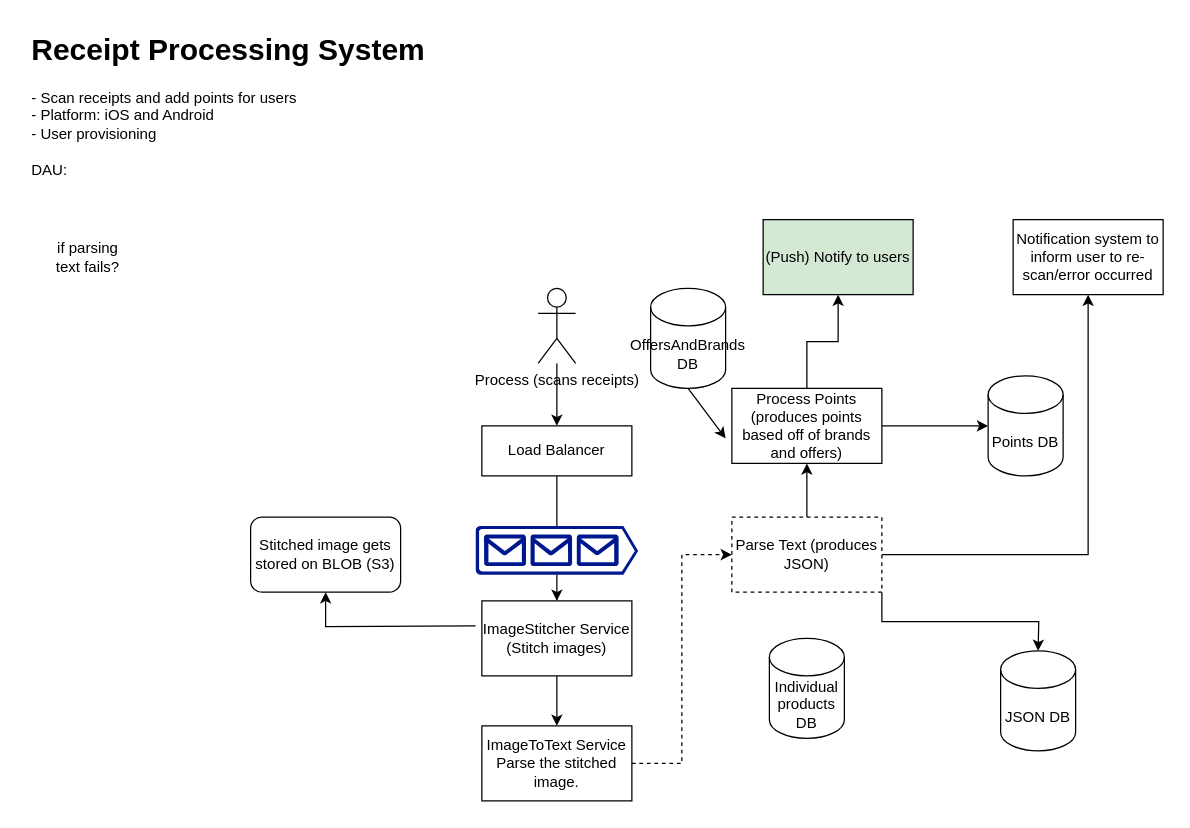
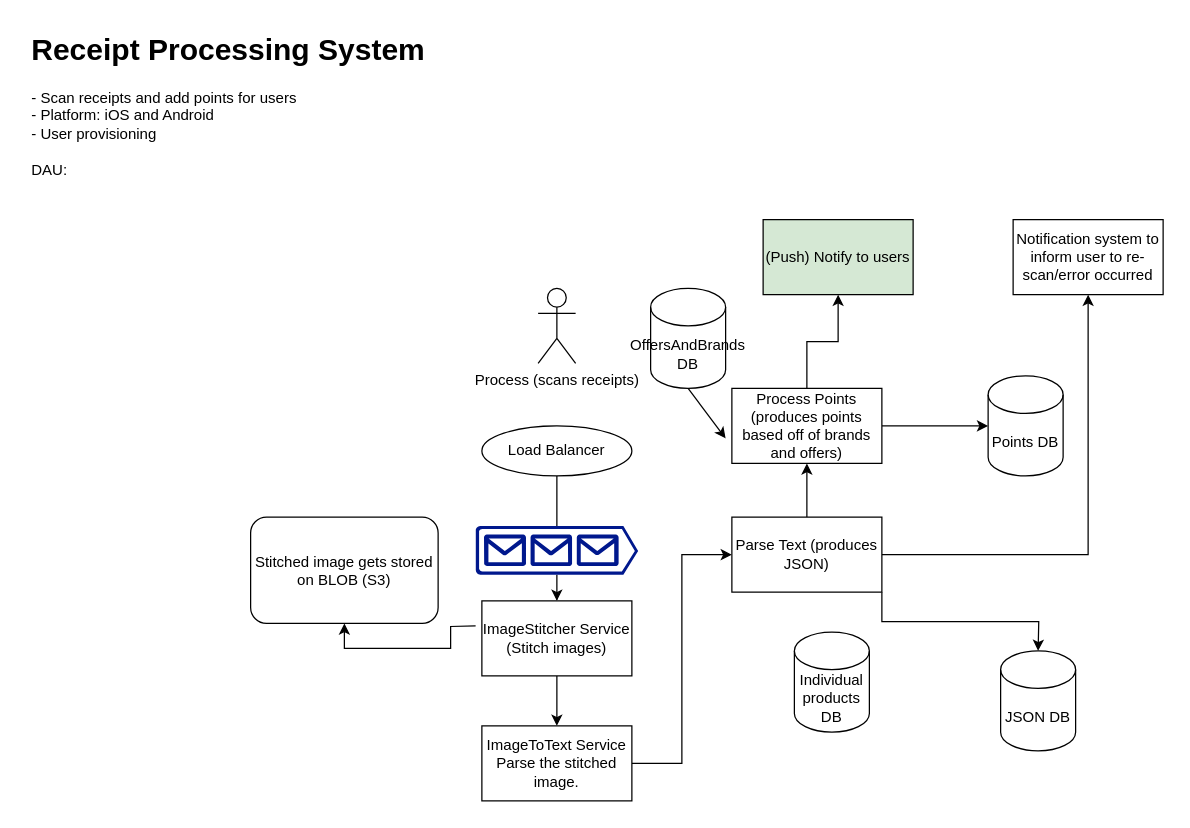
- <mxCell id="21" value="if parsing text fails?" style="text;html=1;strokeColor=none;fillColor=none;align=center;verticalAlign=middle;whiteSpace=wrap;rounded=0;" parent="1" vertex="1"><mxGeometry x="40" y="190" width="60" height="30" as="geometry" /></mxCell>
- <mxCell id="3" value="" style="edgeStyle=orthogonalEdgeStyle;rounded=0;orthogonalLoop=1;jettySize=auto;html=1;" parent="1" source="4" target="6" edge="1"><mxGeometry relative="1" as="geometry" /></mxCell>
- <mxCell id="6" value="Load Balancer" style="rounded=0;whiteSpace=wrap;html=1;" parent="1" vertex="1"><mxGeometry x="385" y="340" width="120" height="40" as="geometry" /></mxCell>
+ <mxCell id="6" value="Load Balancer" style="ellipse;whiteSpace=wrap;html=1;" parent="1" vertex="1"><mxGeometry x="385" y="340" width="120" height="40" as="geometry" /></mxCell>
- <mxCell id="11" value="Stitched image gets stored on BLOB (S3)" style="rounded=1;whiteSpace=wrap;html=1;" parent="1" vertex="1"><mxGeometry x="200" y="413" width="120" height="60" as="geometry" /></mxCell>
+ <mxCell id="11" value="Stitched image gets stored on BLOB (S3)" style="rounded=1;whiteSpace=wrap;html=1;" parent="1" vertex="1"><mxGeometry x="200" y="413" width="150" height="85" as="geometry" /></mxCell>
- <mxCell id="15" value="Parse Text (produces JSON)" style="whiteSpace=wrap;html=1;rounded=0;dashed=1;" parent="1" vertex="1"><mxGeometry x="585" y="413" width="120" height="60" as="geometry" /></mxCell>
+ <mxCell id="15" value="Parse Text (produces JSON)" style="whiteSpace=wrap;html=1;rounded=0;" parent="1" vertex="1"><mxGeometry x="585" y="413" width="120" height="60" as="geometry" /></mxCell>
- <mxCell id="7" value="" style="edgeStyle=orthogonalEdgeStyle;rounded=0;orthogonalLoop=1;jettySize=auto;html=1;exitX=1;exitY=0.5;exitDx=0;exitDy=0;entryX=0;entryY=0.5;entryDx=0;entryDy=0;dashed=1;" parent="1" source="19" target="15" edge="1"><mxGeometry relative="1" as="geometry" /></mxCell>
+ <mxCell id="7" value="" style="edgeStyle=orthogonalEdgeStyle;rounded=0;orthogonalLoop=1;jettySize=auto;html=1;exitX=1;exitY=0.5;exitDx=0;exitDy=0;entryX=0;entryY=0.5;entryDx=0;entryDy=0;" parent="1" source="19" target="15" edge="1"><mxGeometry relative="1" as="geometry" /></mxCell>
- <mxCell id="10" value="Individual products&lt;br&gt;DB" style="shape=cylinder3;whiteSpace=wrap;html=1;boundedLbl=1;backgroundOutline=1;size=15;" parent="1" vertex="1"><mxGeometry x="615" y="510" width="60" height="80" as="geometry" /></mxCell>
+ <mxCell id="10" value="Individual products&lt;br&gt;DB" style="shape=cylinder3;whiteSpace=wrap;html=1;boundedLbl=1;backgroundOutline=1;size=15;" parent="1" vertex="1"><mxGeometry x="635" y="505" width="60" height="80" as="geometry" /></mxCell>
